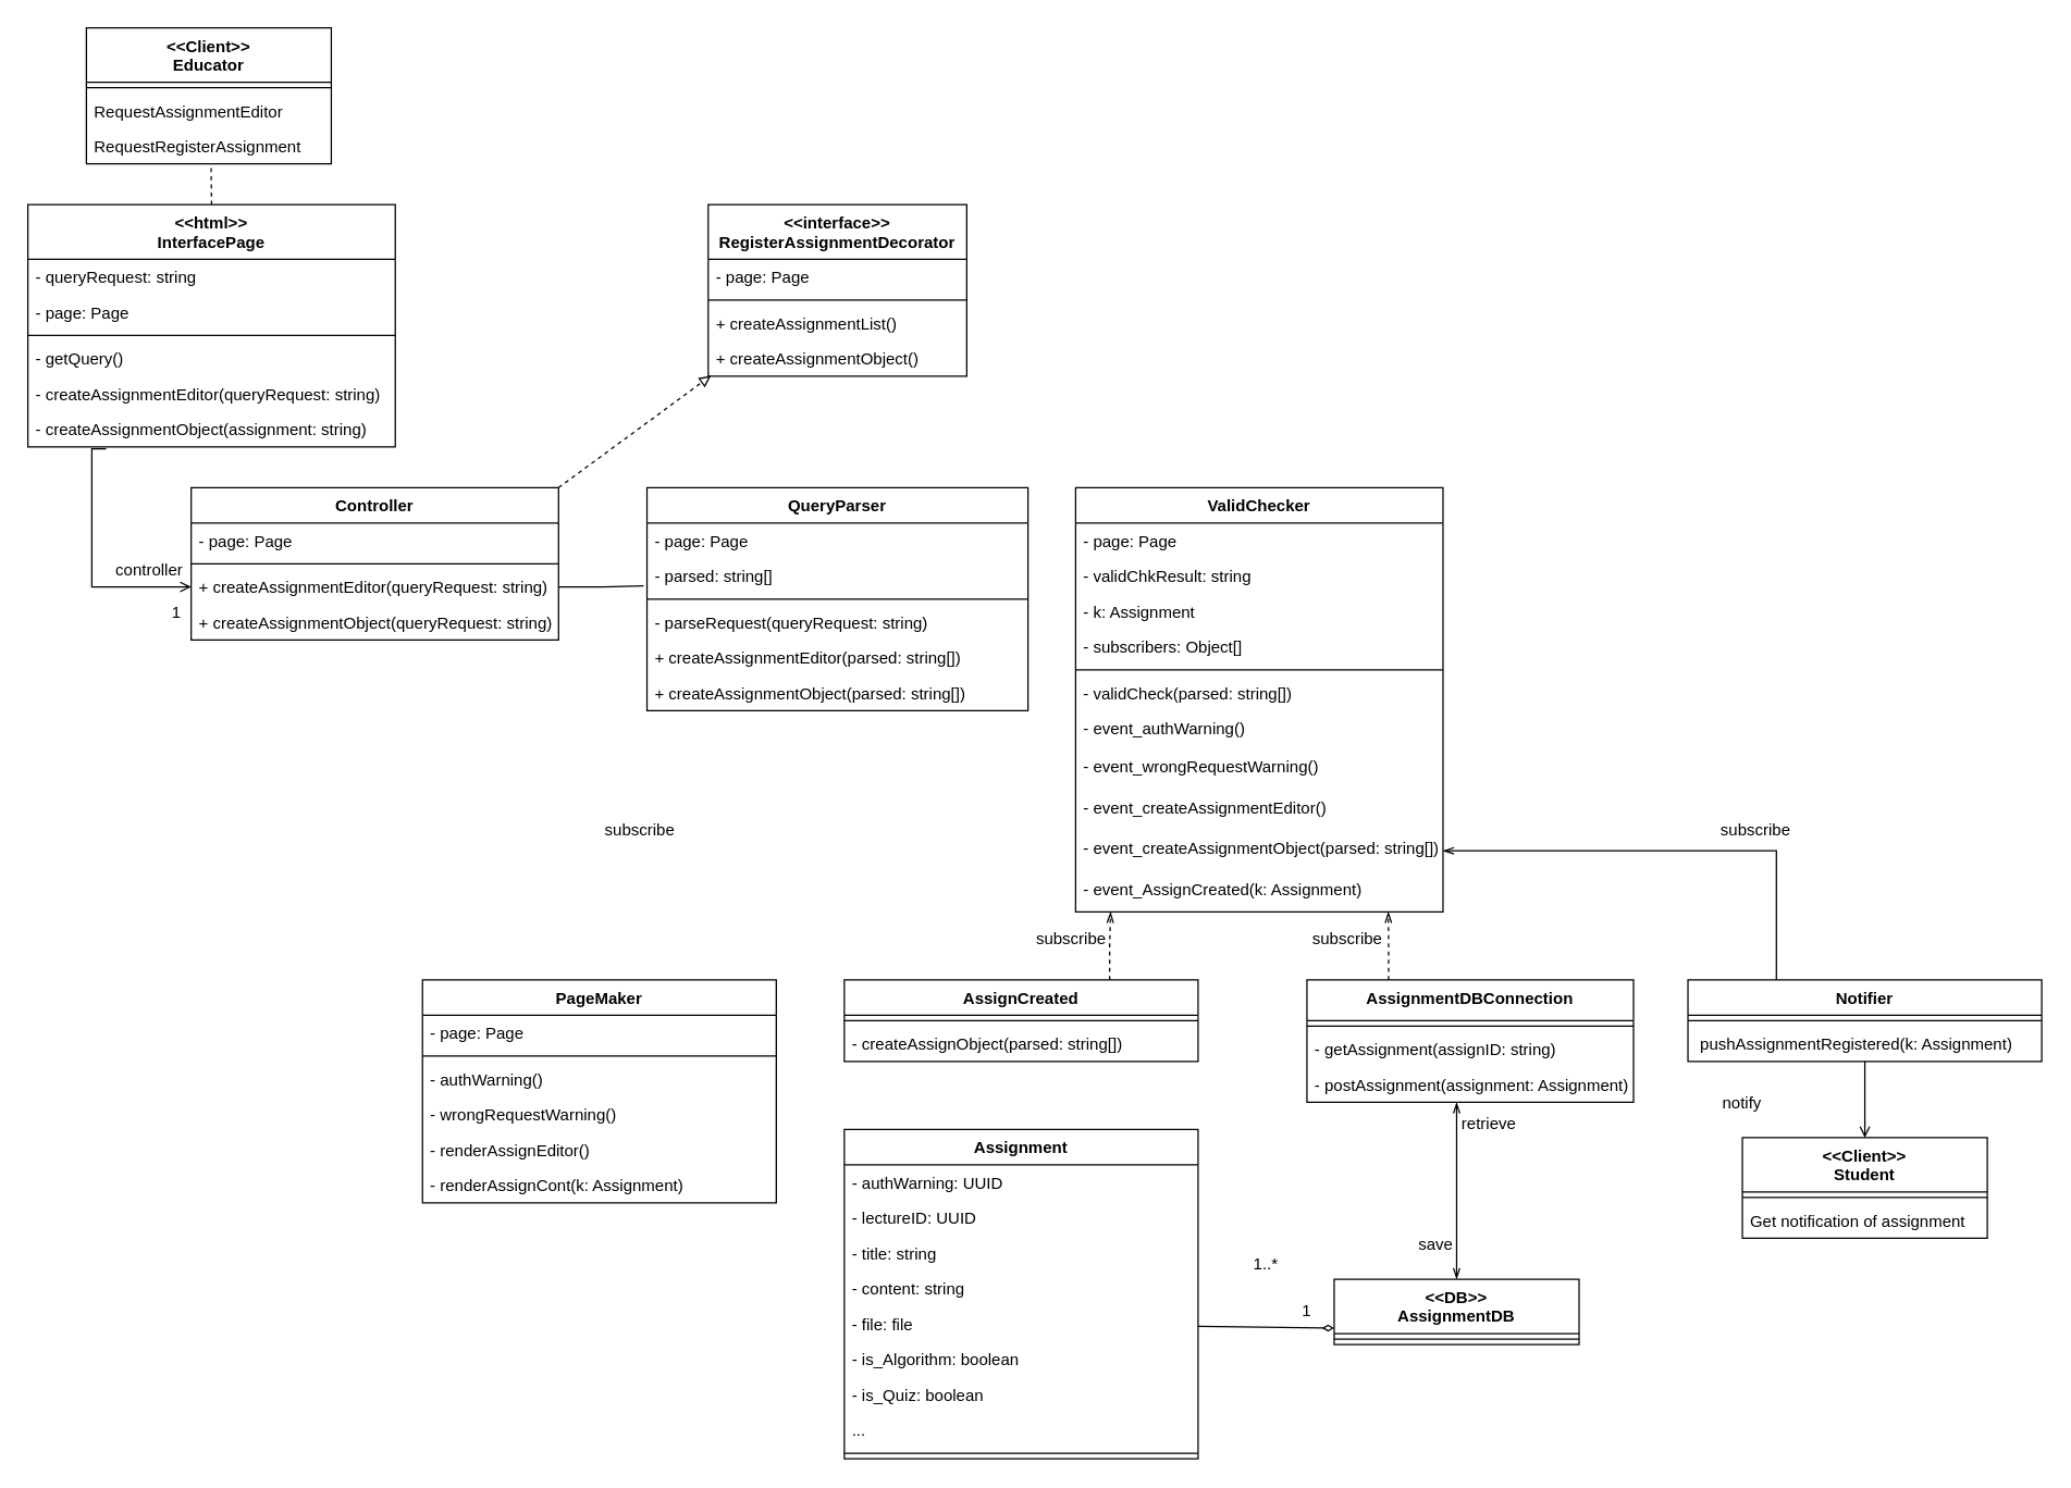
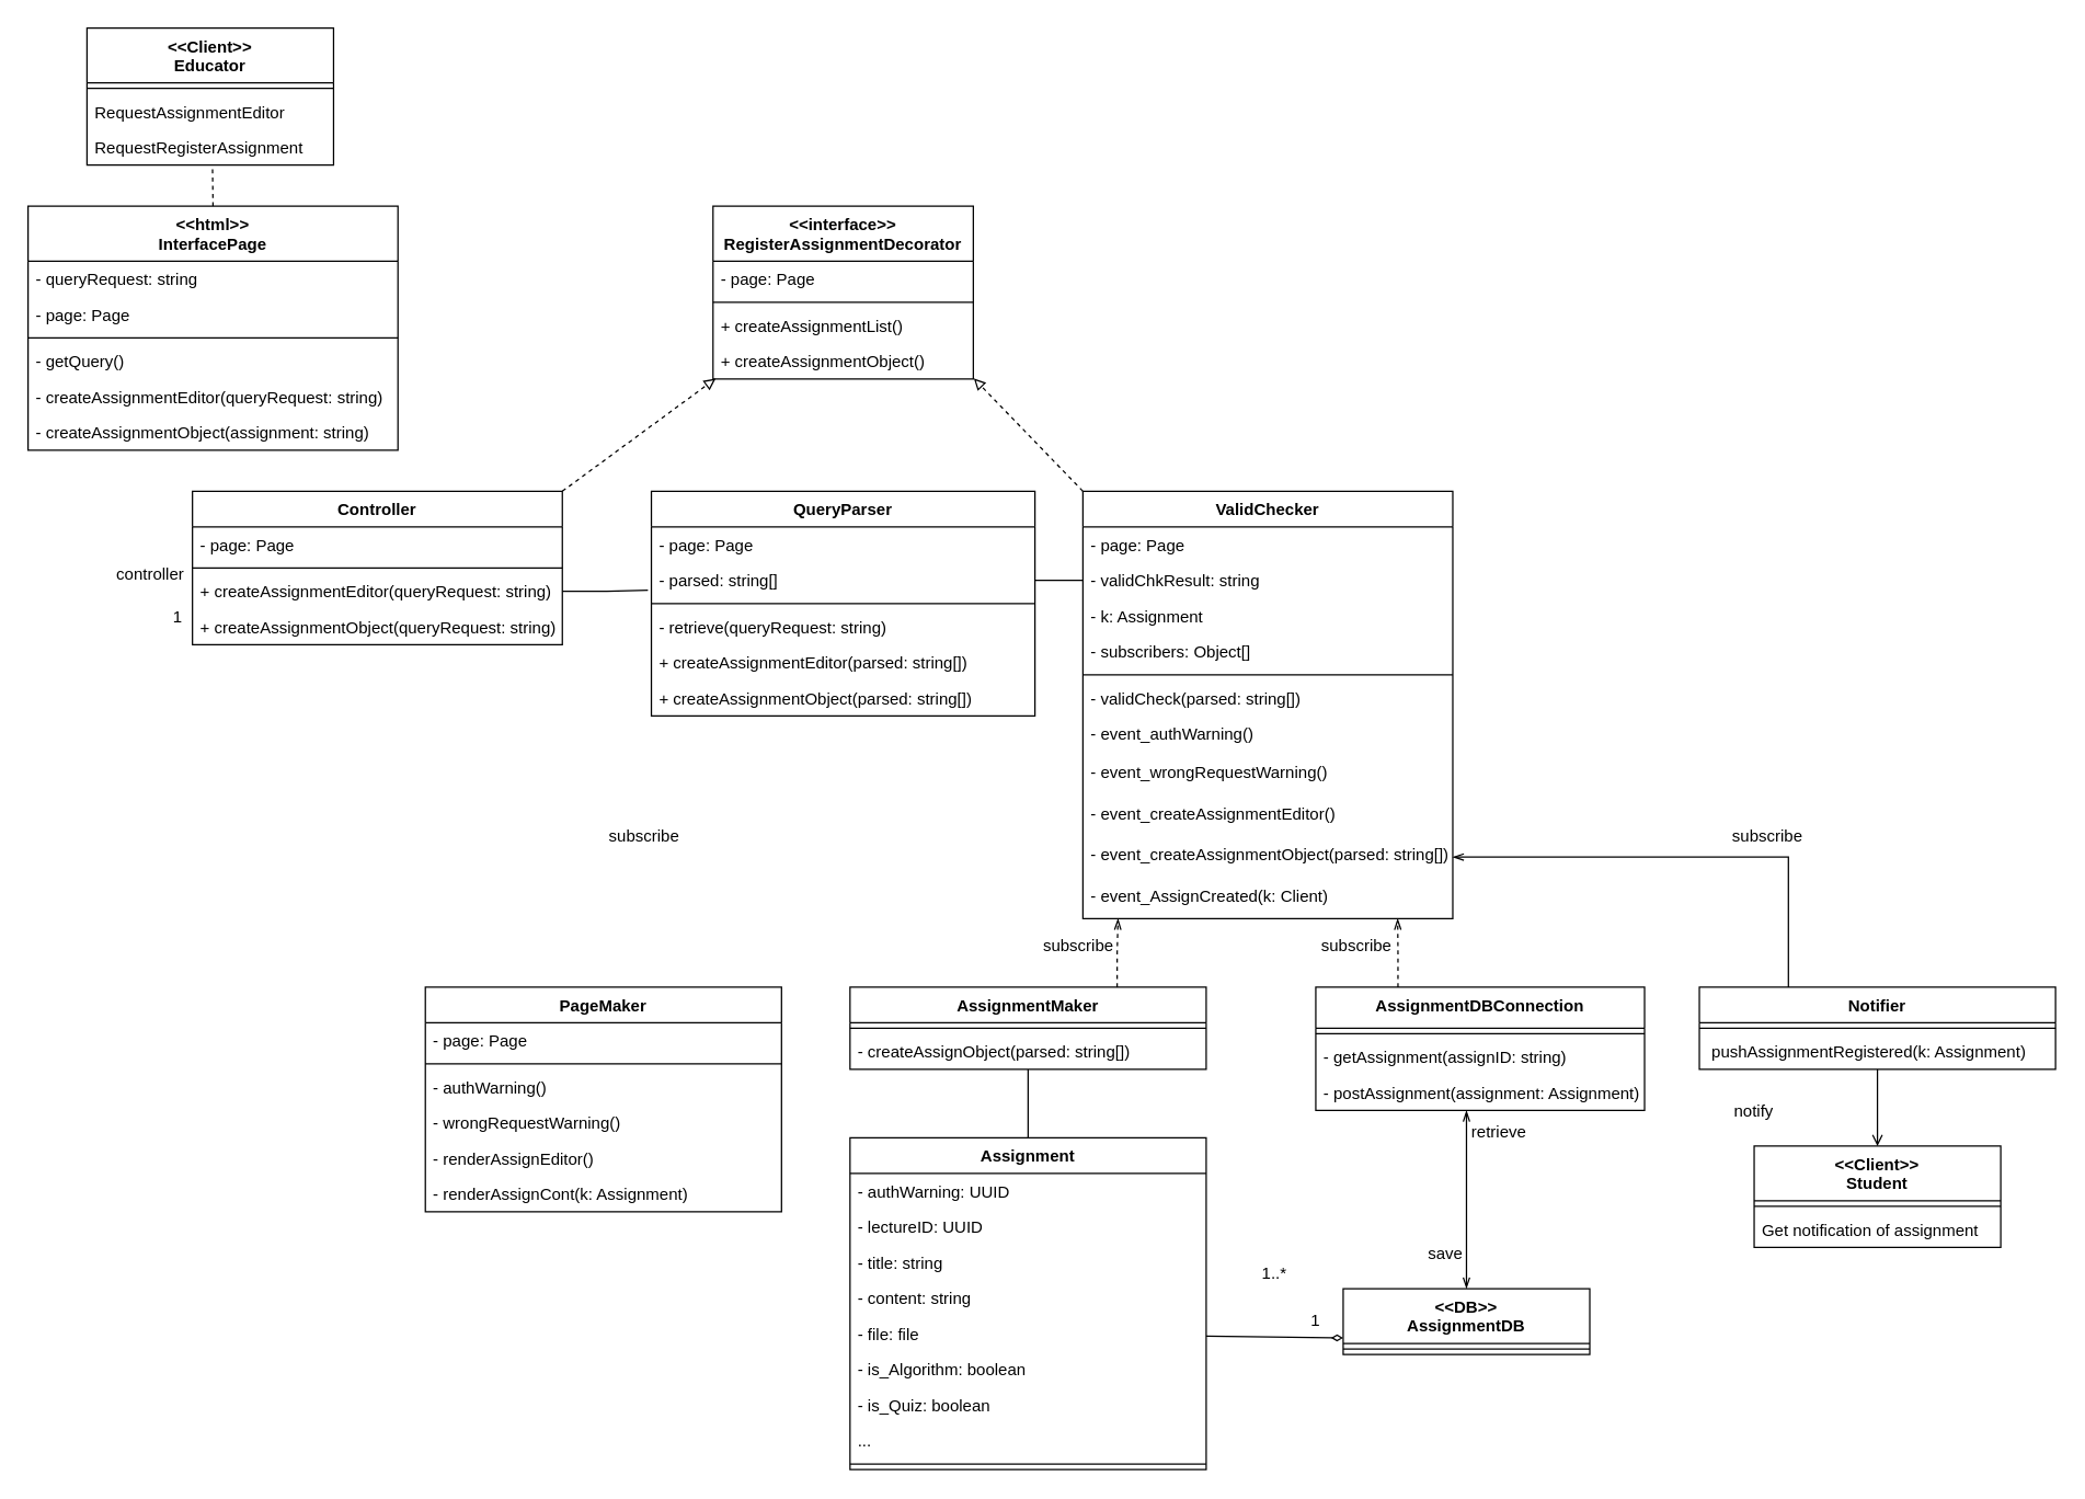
+ <mxCell id="59" style="rounded=0;orthogonalLoop=1;jettySize=auto;html=1;exitX=0;exitY=0;exitDx=0;exitDy=0;endArrow=block;endFill=0;dashed=1;entryX=1.002;entryY=0.986;entryDx=0;entryDy=0;entryPerimeter=0;" edge="1" parent="1" source="32" target="10"><mxGeometry relative="1" as="geometry"><mxPoint x="380" y="378" as="sourcePoint" /><mxPoint x="590" y="279" as="targetPoint" /></mxGeometry></mxCell>
- <mxCell id="60" style="edgeStyle=orthogonalEdgeStyle;rounded=0;orthogonalLoop=1;jettySize=auto;html=1;exitX=0;exitY=0.5;exitDx=0;exitDy=0;entryX=0.213;entryY=1.054;entryDx=0;entryDy=0;entryPerimeter=0;endArrow=none;endFill=0;startArrow=open;startFill=0;" edge="1" parent="1" source="23" target="18"><mxGeometry relative="1" as="geometry"><Array as="points"><mxPoint x="67" y="431" /></Array></mxGeometry></mxCell>
+ <mxCell id="62" style="edgeStyle=orthogonalEdgeStyle;rounded=0;orthogonalLoop=1;jettySize=auto;html=1;exitX=1;exitY=0.5;exitDx=0;exitDy=0;entryX=0;entryY=0.5;entryDx=0;entryDy=0;startArrow=none;startFill=0;endArrow=none;endFill=0;" edge="1" parent="1" source="27" target="34"><mxGeometry relative="1" as="geometry" /></mxCell>
- <mxCell id="29" value="- parseRequest(queryRequest: string)" style="text;strokeColor=none;fillColor=none;align=left;verticalAlign=top;spacingLeft=4;spacingRight=4;overflow=hidden;rotatable=0;points=[[0,0.5],[1,0.5]];portConstraint=eastwest;" vertex="1" parent="25"><mxGeometry y="86" width="280" height="26" as="geometry" /></mxCell>
+ <mxCell id="29" value="- retrieve(queryRequest: string)" style="text;strokeColor=none;fillColor=none;align=left;verticalAlign=top;spacingLeft=4;spacingRight=4;overflow=hidden;rotatable=0;points=[[0,0.5],[1,0.5]];portConstraint=eastwest;" vertex="1" parent="25"><mxGeometry y="86" width="280" height="26" as="geometry" /></mxCell>
- <mxCell id="43" value="- event_AssignCreated(k: Assignment)" style="text;strokeColor=none;fillColor=none;align=left;verticalAlign=top;spacingLeft=4;spacingRight=4;overflow=hidden;rotatable=0;points=[[0,0.5],[1,0.5]];portConstraint=eastwest;" vertex="1" parent="32"><mxGeometry y="282" width="270" height="30" as="geometry" /></mxCell>
+ <mxCell id="43" value="- event_AssignCreated(k: Client)" style="text;strokeColor=none;fillColor=none;align=left;verticalAlign=top;spacingLeft=4;spacingRight=4;overflow=hidden;rotatable=0;points=[[0,0.5],[1,0.5]];portConstraint=eastwest;" vertex="1" parent="32"><mxGeometry y="282" width="270" height="30" as="geometry" /></mxCell>
- <mxCell id="66" value="AssignCreated" style="swimlane;fontStyle=1;align=center;verticalAlign=top;childLayout=stackLayout;horizontal=1;startSize=26;horizontalStack=0;resizeParent=1;resizeParentMax=0;resizeLast=0;collapsible=1;marginBottom=0;" vertex="1" parent="1"><mxGeometry x="620" y="720" width="260" height="60" as="geometry" /></mxCell>
+ <mxCell id="66" value="AssignmentMaker" style="swimlane;fontStyle=1;align=center;verticalAlign=top;childLayout=stackLayout;horizontal=1;startSize=26;horizontalStack=0;resizeParent=1;resizeParentMax=0;resizeLast=0;collapsible=1;marginBottom=0;" vertex="1" parent="1"><mxGeometry x="620" y="720" width="260" height="60" as="geometry" /></mxCell>
+ <mxCell id="73" style="edgeStyle=none;rounded=0;orthogonalLoop=1;jettySize=auto;html=1;exitX=0.5;exitY=0;exitDx=0;exitDy=0;endArrow=none;endFill=0;" edge="1" parent="1" source="74" target="68"><mxGeometry relative="1" as="geometry" /></mxCell>
